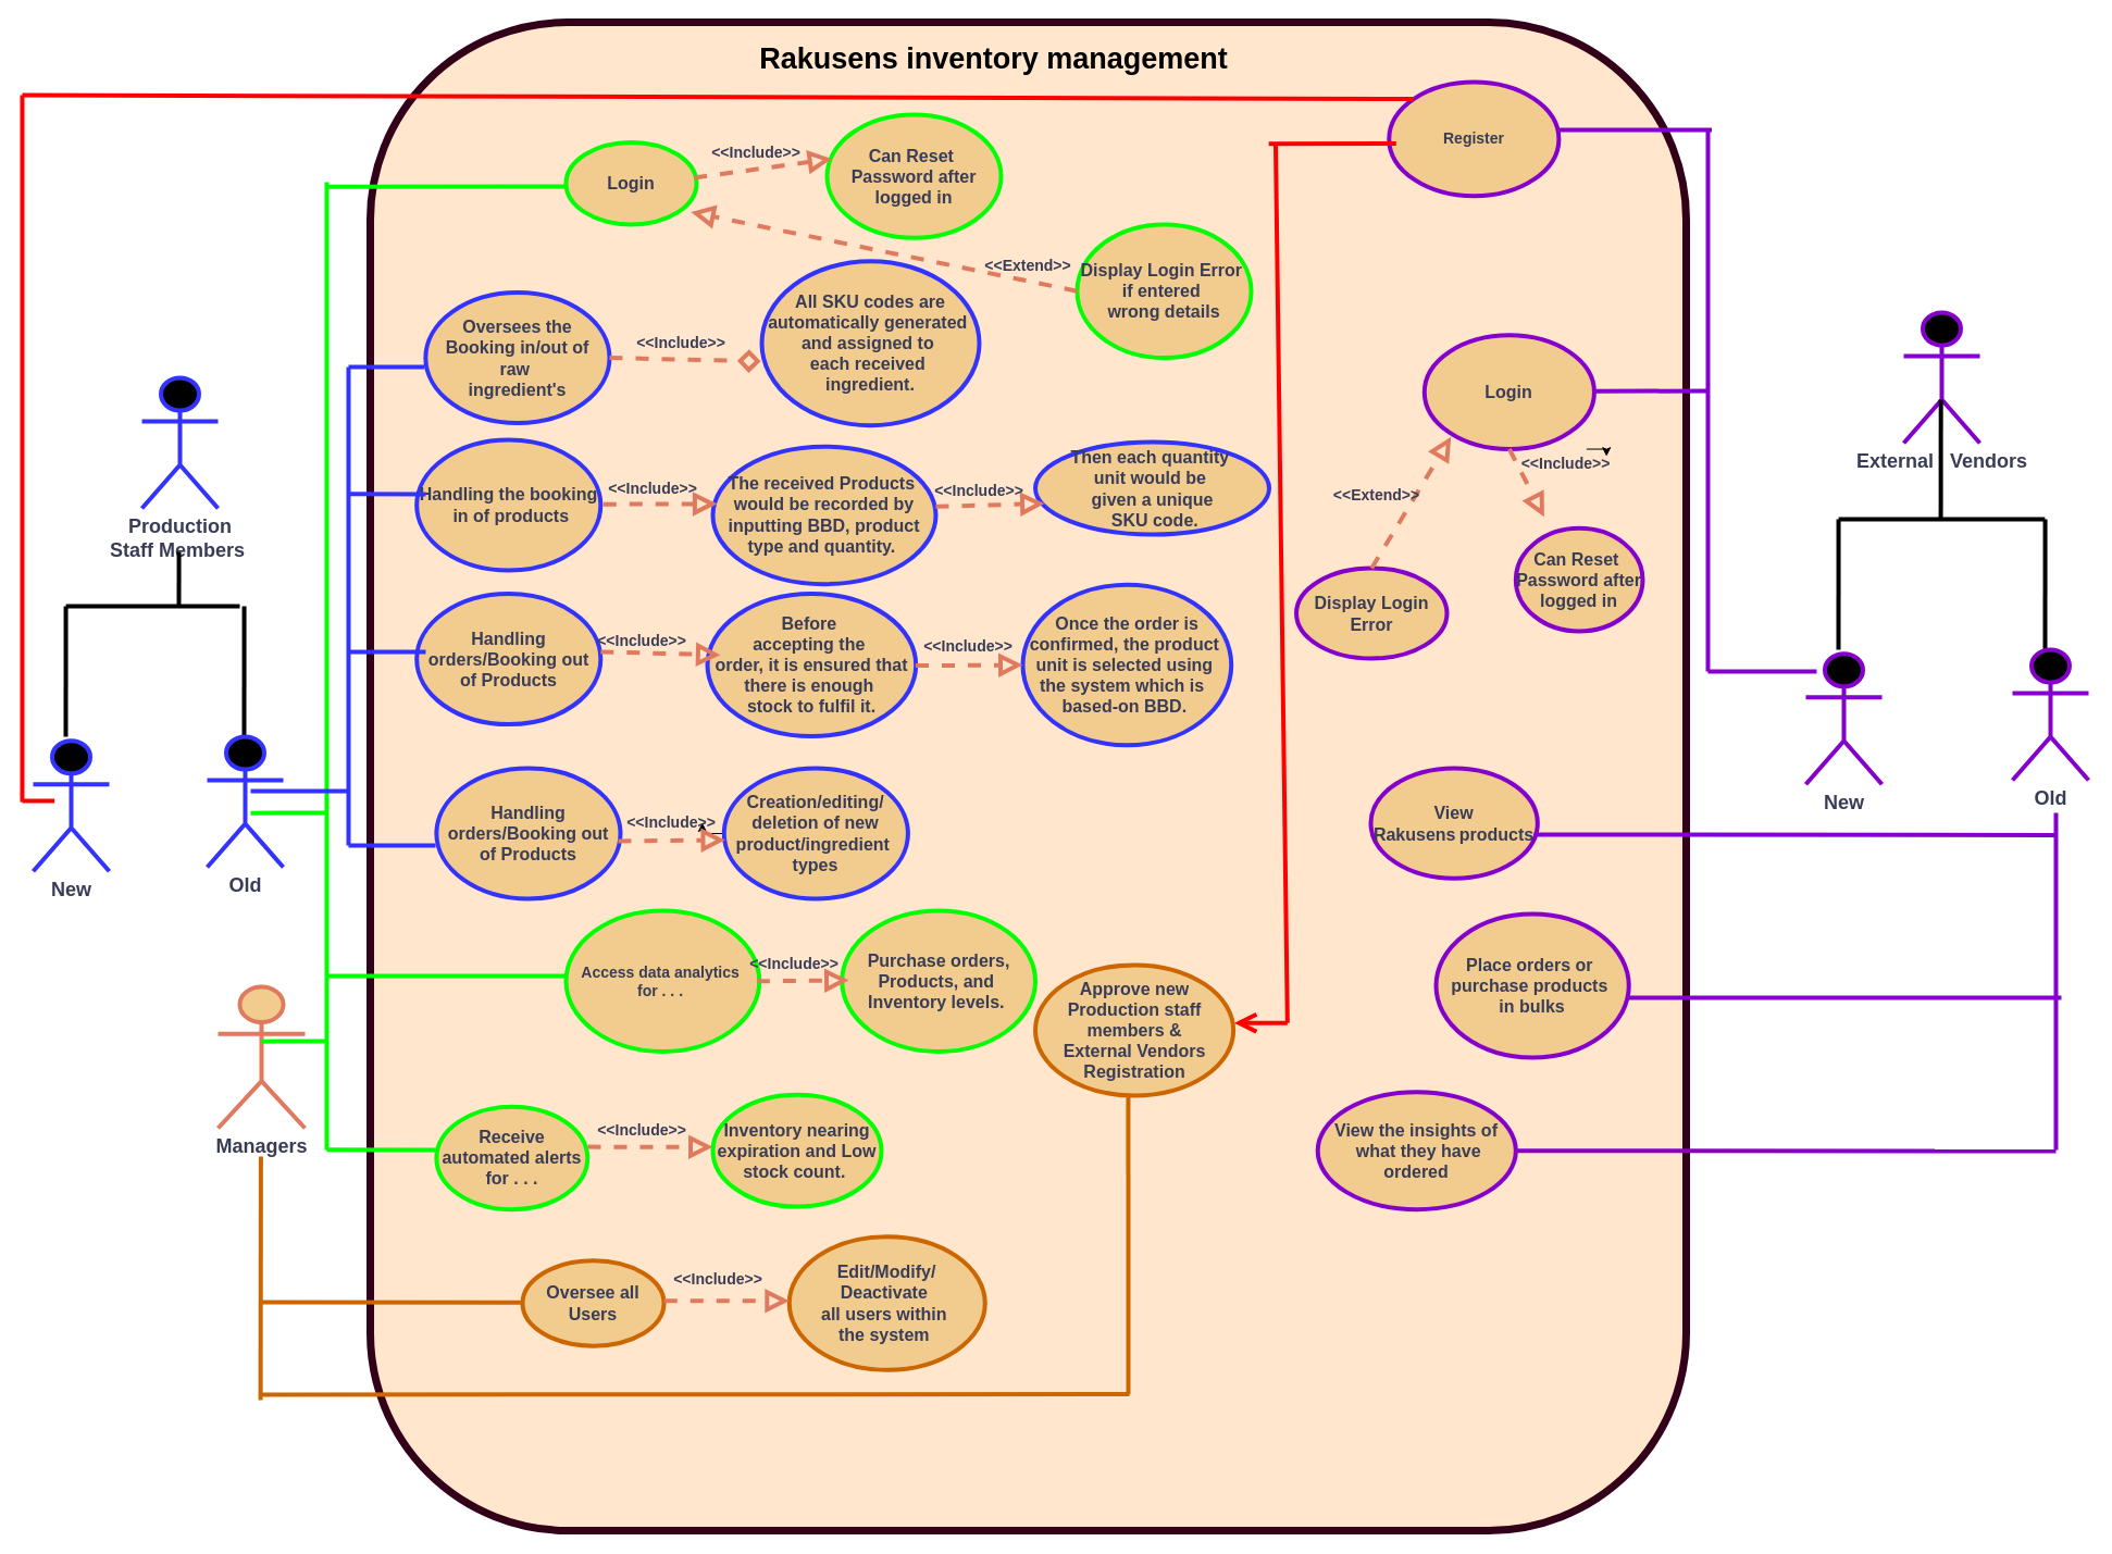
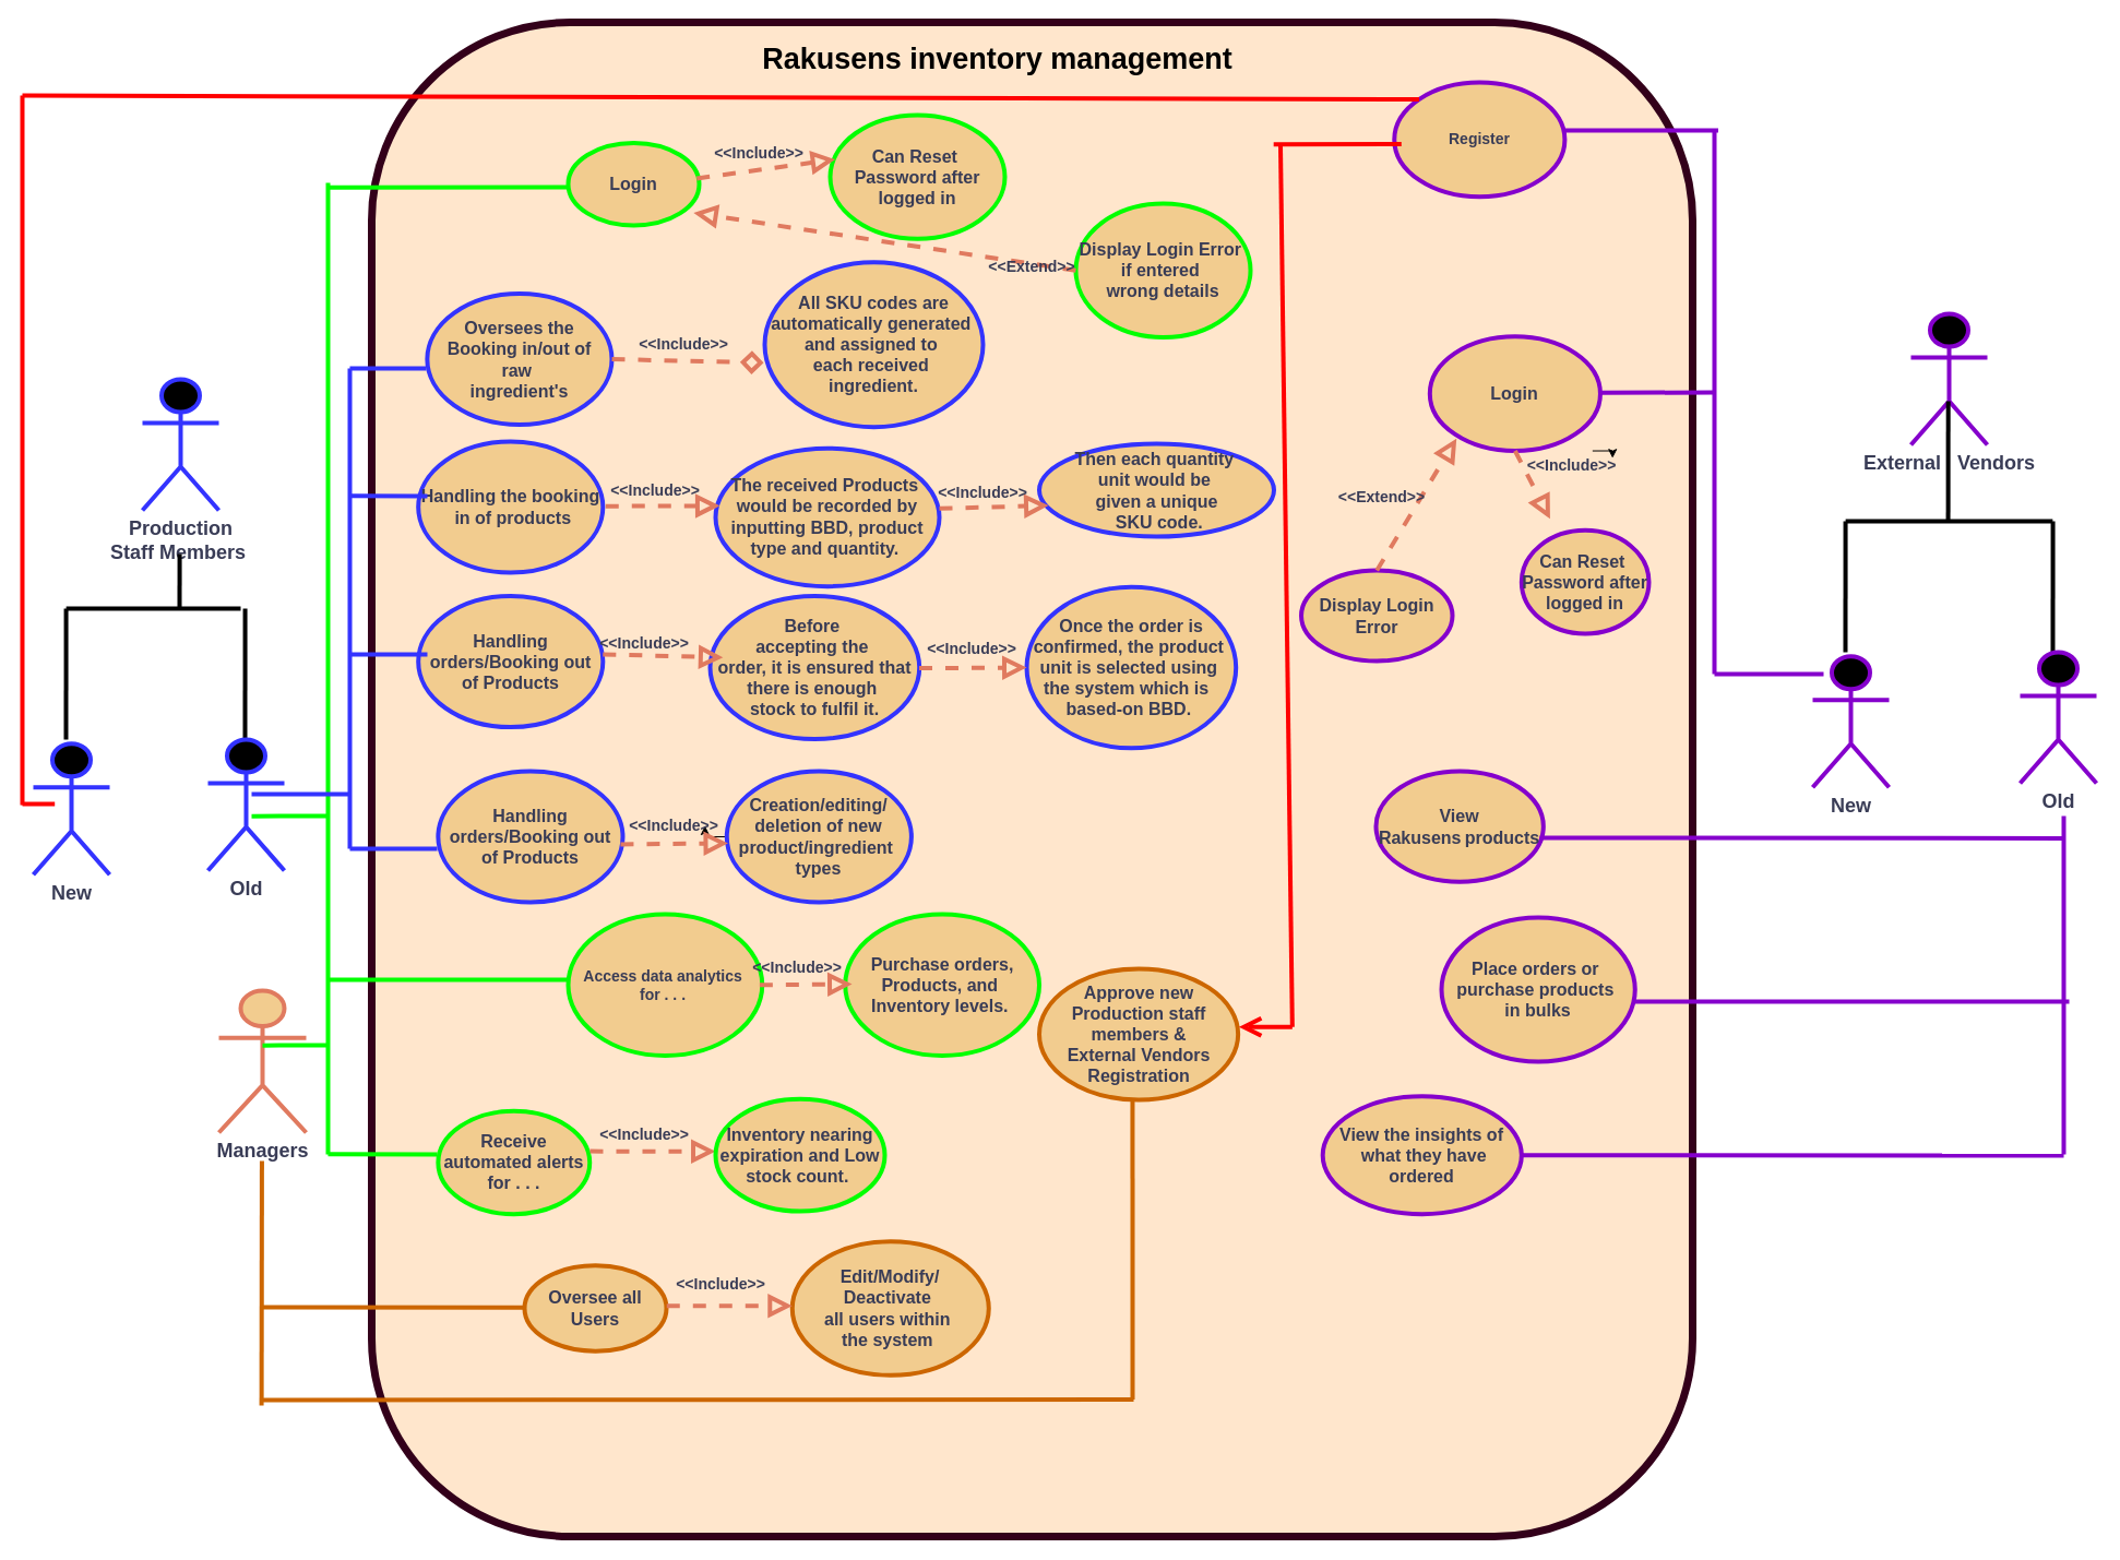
- <mxCell id="28" value="&lt;font style=&quot;font-size: 16px;&quot;&gt;&lt;font style=&quot;&quot;&gt;&lt;b style=&quot;&quot;&gt;Display Login&amp;nbsp;&lt;/b&gt;&lt;/font&gt;&lt;b style=&quot;background-color: initial;&quot;&gt;Error&amp;nbsp;&lt;/b&gt;&lt;/font&gt;&lt;div&gt;&lt;div&gt;&lt;font size=&quot;3&quot; style=&quot;&quot;&gt;&lt;b style=&quot;&quot;&gt;if entered&amp;nbsp;&lt;/b&gt;&lt;/font&gt;&lt;/div&gt;&lt;div&gt;&lt;font size=&quot;3&quot; style=&quot;&quot;&gt;&lt;b style=&quot;&quot;&gt;wrong details&lt;/b&gt;&lt;/font&gt;&lt;/div&gt;&lt;/div&gt;" style="ellipse;whiteSpace=wrap;html=1;labelBackgroundColor=none;fillColor=#F2CC8F;strokeColor=#00FF00;fontColor=#393C56;rounded=1;strokeWidth=4;" vertex="1" parent="2"><mxGeometry x="650" y="185.877" width="160" height="122.66" as="geometry" /></mxCell>
+ <mxCell id="28" value="&lt;font style=&quot;font-size: 16px;&quot;&gt;&lt;font style=&quot;&quot;&gt;&lt;b style=&quot;&quot;&gt;Display Login&amp;nbsp;&lt;/b&gt;&lt;/font&gt;&lt;b style=&quot;background-color: initial;&quot;&gt;Error&amp;nbsp;&lt;/b&gt;&lt;/font&gt;&lt;div&gt;&lt;div&gt;&lt;font size=&quot;3&quot; style=&quot;&quot;&gt;&lt;b style=&quot;&quot;&gt;if entered&amp;nbsp;&lt;/b&gt;&lt;/font&gt;&lt;/div&gt;&lt;div&gt;&lt;font size=&quot;3&quot; style=&quot;&quot;&gt;&lt;b style=&quot;&quot;&gt;wrong details&lt;/b&gt;&lt;/font&gt;&lt;/div&gt;&lt;/div&gt;" style="ellipse;whiteSpace=wrap;html=1;labelBackgroundColor=none;fillColor=#F2CC8F;strokeColor=#00FF00;fontColor=#393C56;rounded=1;strokeWidth=4;" vertex="1" parent="2"><mxGeometry x="645" y="165.877" width="160" height="122.66" as="geometry" /></mxCell>
